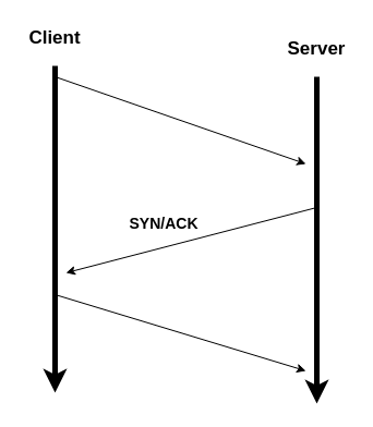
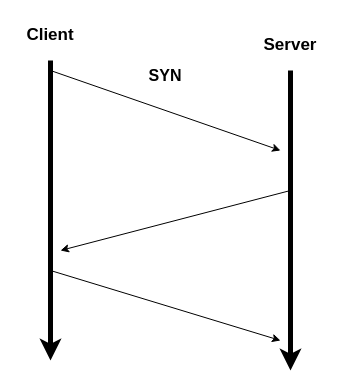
+ <mxCell id="9" value="&lt;font style=&quot;font-size: 16px;&quot;&gt;&lt;b&gt;SYN&lt;/b&gt;&lt;/font&gt;" style="text;html=1;align=center;verticalAlign=middle;whiteSpace=wrap;rounded=0;" vertex="1" parent="1"><mxGeometry x="135" y="60" width="60" height="30" as="geometry" /></mxCell>
- <mxCell id="10" value="&lt;font style=&quot;font-size: 14px;&quot;&gt;&lt;b&gt;SYN/ACK&lt;/b&gt;&lt;/font&gt;" style="text;html=1;align=center;verticalAlign=middle;whiteSpace=wrap;rounded=0;" vertex="1" parent="1"><mxGeometry x="120" y="190" width="60" height="30" as="geometry" /></mxCell>
